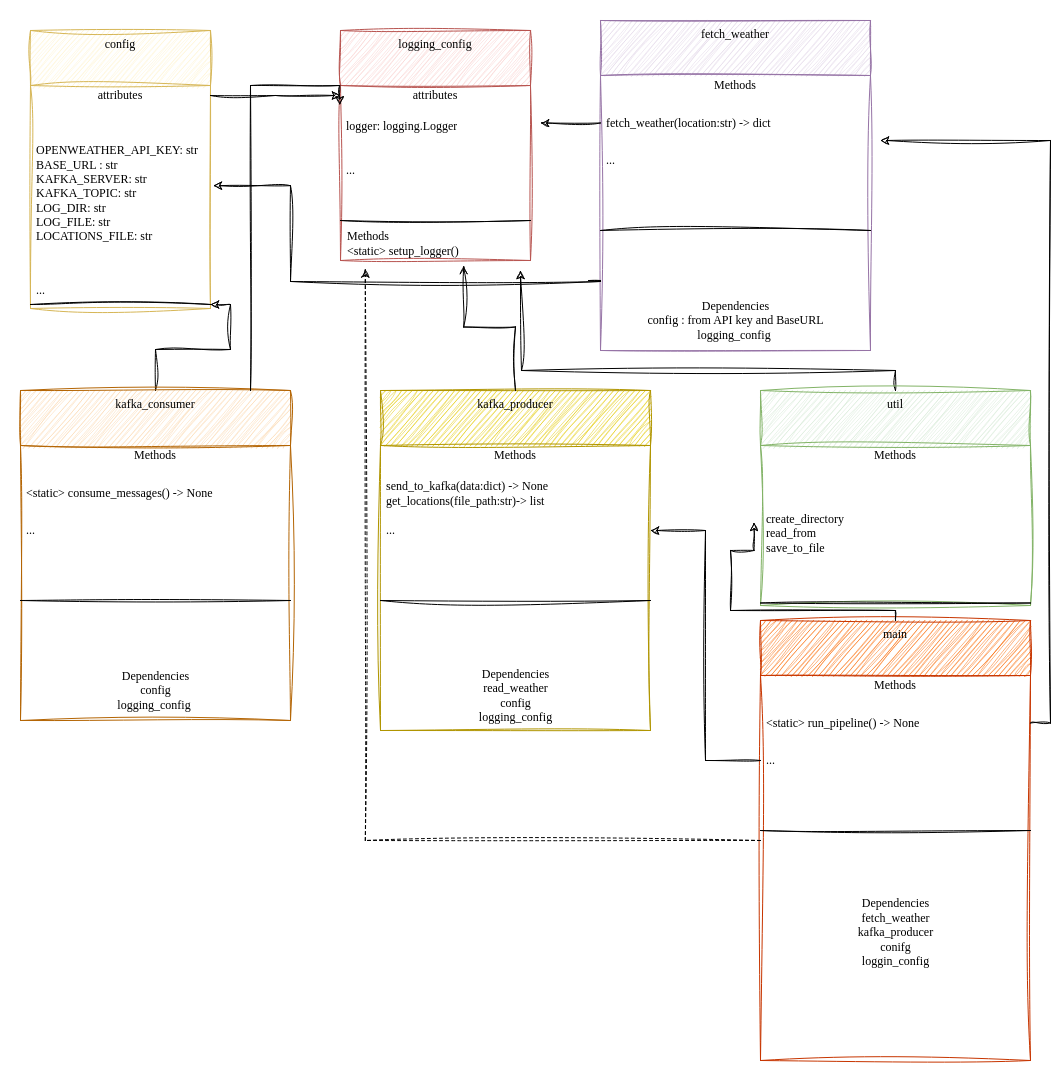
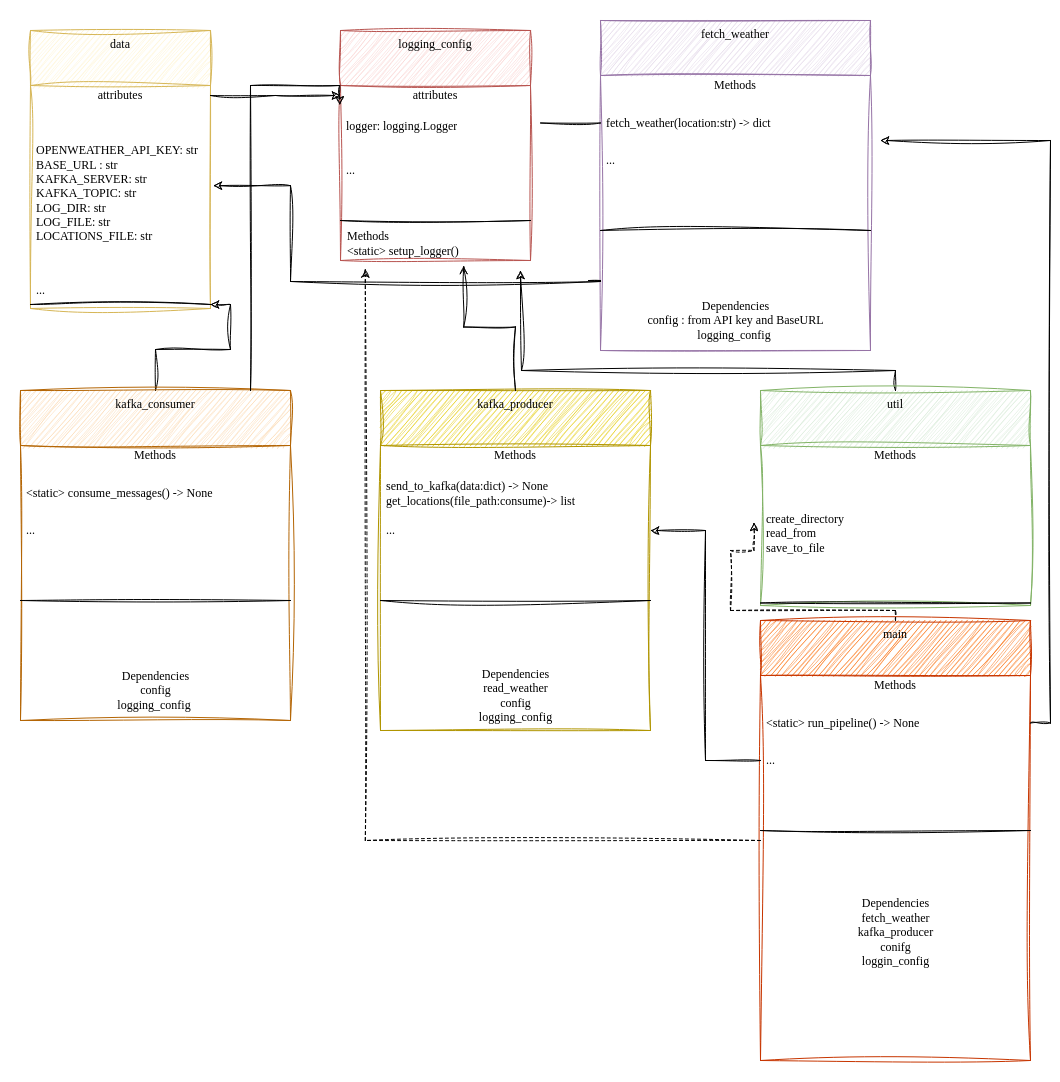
- <mxCell id="2" value="config" style="swimlane;fontStyle=0;align=center;verticalAlign=top;childLayout=stackLayout;horizontal=1;startSize=55;horizontalStack=0;resizeParent=1;resizeParentMax=0;resizeLast=0;collapsible=0;marginBottom=0;html=1;whiteSpace=wrap;sketch=1;hachureGap=4;jiggle=2;curveFitting=1;fontFamily=Architects Daughter;fontSource=https%3A%2F%2Ffonts.googleapis.com%2Fcss%3Ffamily%3DArchitects%2BDaughter;fillColor=#fff2cc;strokeColor=#d6b656;" parent="1" vertex="1"><mxGeometry x="30" y="30" width="180" height="278" as="geometry" /></mxCell>
+ <mxCell id="2" value="data" style="swimlane;fontStyle=0;align=center;verticalAlign=top;childLayout=stackLayout;horizontal=1;startSize=55;horizontalStack=0;resizeParent=1;resizeParentMax=0;resizeLast=0;collapsible=0;marginBottom=0;html=1;whiteSpace=wrap;sketch=1;hachureGap=4;jiggle=2;curveFitting=1;fontFamily=Architects Daughter;fontSource=https%3A%2F%2Ffonts.googleapis.com%2Fcss%3Ffamily%3DArchitects%2BDaughter;fillColor=#fff2cc;strokeColor=#d6b656;" parent="1" vertex="1"><mxGeometry x="30" y="30" width="180" height="278" as="geometry" /></mxCell>
- <mxCell id="49" style="edgeStyle=orthogonalEdgeStyle;rounded=0;sketch=1;hachureGap=4;jiggle=2;curveFitting=1;orthogonalLoop=1;jettySize=auto;html=1;entryX=1.053;entryY=0.318;entryDx=0;entryDy=0;entryPerimeter=0;fontFamily=Architects Daughter;fontSource=https%3A%2F%2Ffonts.googleapis.com%2Fcss%3Ffamily%3DArchitects%2BDaughter;" parent="1" source="16" target="10" edge="1"><mxGeometry relative="1" as="geometry" /></mxCell>
+ <mxCell id="49" style="edgeStyle=orthogonalEdgeStyle;rounded=0;sketch=1;hachureGap=4;jiggle=2;curveFitting=1;orthogonalLoop=1;jettySize=auto;html=1;entryX=1.053;entryY=0.318;entryDx=0;entryDy=0;entryPerimeter=0;fontFamily=Architects Daughter;fontSource=https%3A%2F%2Ffonts.googleapis.com%2Fcss%3Ffamily%3DArchitects%2BDaughter;endArrow=none;" parent="1" source="16" target="10" edge="1"><mxGeometry relative="1" as="geometry" /></mxCell>
- <mxCell id="29" value="send_to_kafka(data:dict) -&amp;gt; None&lt;div&gt;get_locations(file_path:str)-&amp;gt; list&lt;/div&gt;" style="text;html=1;strokeColor=none;fillColor=none;align=left;verticalAlign=middle;spacingLeft=4;spacingRight=4;overflow=hidden;rotatable=0;points=[[0,0.5],[1,0.5]];portConstraint=eastwest;whiteSpace=wrap;fontFamily=Architects Daughter;fontSource=https%3A%2F%2Ffonts.googleapis.com%2Fcss%3Ffamily%3DArchitects%2BDaughter;" parent="27" vertex="1"><mxGeometry y="75" width="270" height="55" as="geometry" /></mxCell>
+ <mxCell id="29" value="send_to_kafka(data:dict) -&amp;gt; None&lt;div&gt;get_locations(file_path:consume)-&amp;gt; list&lt;/div&gt;" style="text;html=1;strokeColor=none;fillColor=none;align=left;verticalAlign=middle;spacingLeft=4;spacingRight=4;overflow=hidden;rotatable=0;points=[[0,0.5],[1,0.5]];portConstraint=eastwest;whiteSpace=wrap;fontFamily=Architects Daughter;fontSource=https%3A%2F%2Ffonts.googleapis.com%2Fcss%3Ffamily%3DArchitects%2BDaughter;" parent="27" vertex="1"><mxGeometry y="75" width="270" height="55" as="geometry" /></mxCell>
- <mxCell id="47" style="edgeStyle=orthogonalEdgeStyle;rounded=0;sketch=1;hachureGap=4;jiggle=2;curveFitting=1;orthogonalLoop=1;jettySize=auto;html=1;entryX=-0.024;entryY=0.422;entryDx=0;entryDy=0;entryPerimeter=0;fontFamily=Architects Daughter;fontSource=https%3A%2F%2Ffonts.googleapis.com%2Fcss%3Ffamily%3DArchitects%2BDaughter;" parent="1" source="38" target="36" edge="1"><mxGeometry relative="1" as="geometry"><Array as="points"><mxPoint x="895" y="610" /><mxPoint x="730" y="610" /><mxPoint x="730" y="550" /><mxPoint x="754" y="550" /></Array></mxGeometry></mxCell>
+ <mxCell id="47" style="edgeStyle=orthogonalEdgeStyle;rounded=0;sketch=1;hachureGap=4;jiggle=2;curveFitting=1;orthogonalLoop=1;jettySize=auto;html=1;entryX=-0.024;entryY=0.422;entryDx=0;entryDy=0;entryPerimeter=0;fontFamily=Architects Daughter;fontSource=https%3A%2F%2Ffonts.googleapis.com%2Fcss%3Ffamily%3DArchitects%2BDaughter;dashed=1;" parent="1" source="38" target="36" edge="1"><mxGeometry relative="1" as="geometry"><Array as="points"><mxPoint x="895" y="610" /><mxPoint x="730" y="610" /><mxPoint x="730" y="550" /><mxPoint x="754" y="550" /></Array></mxGeometry></mxCell>
